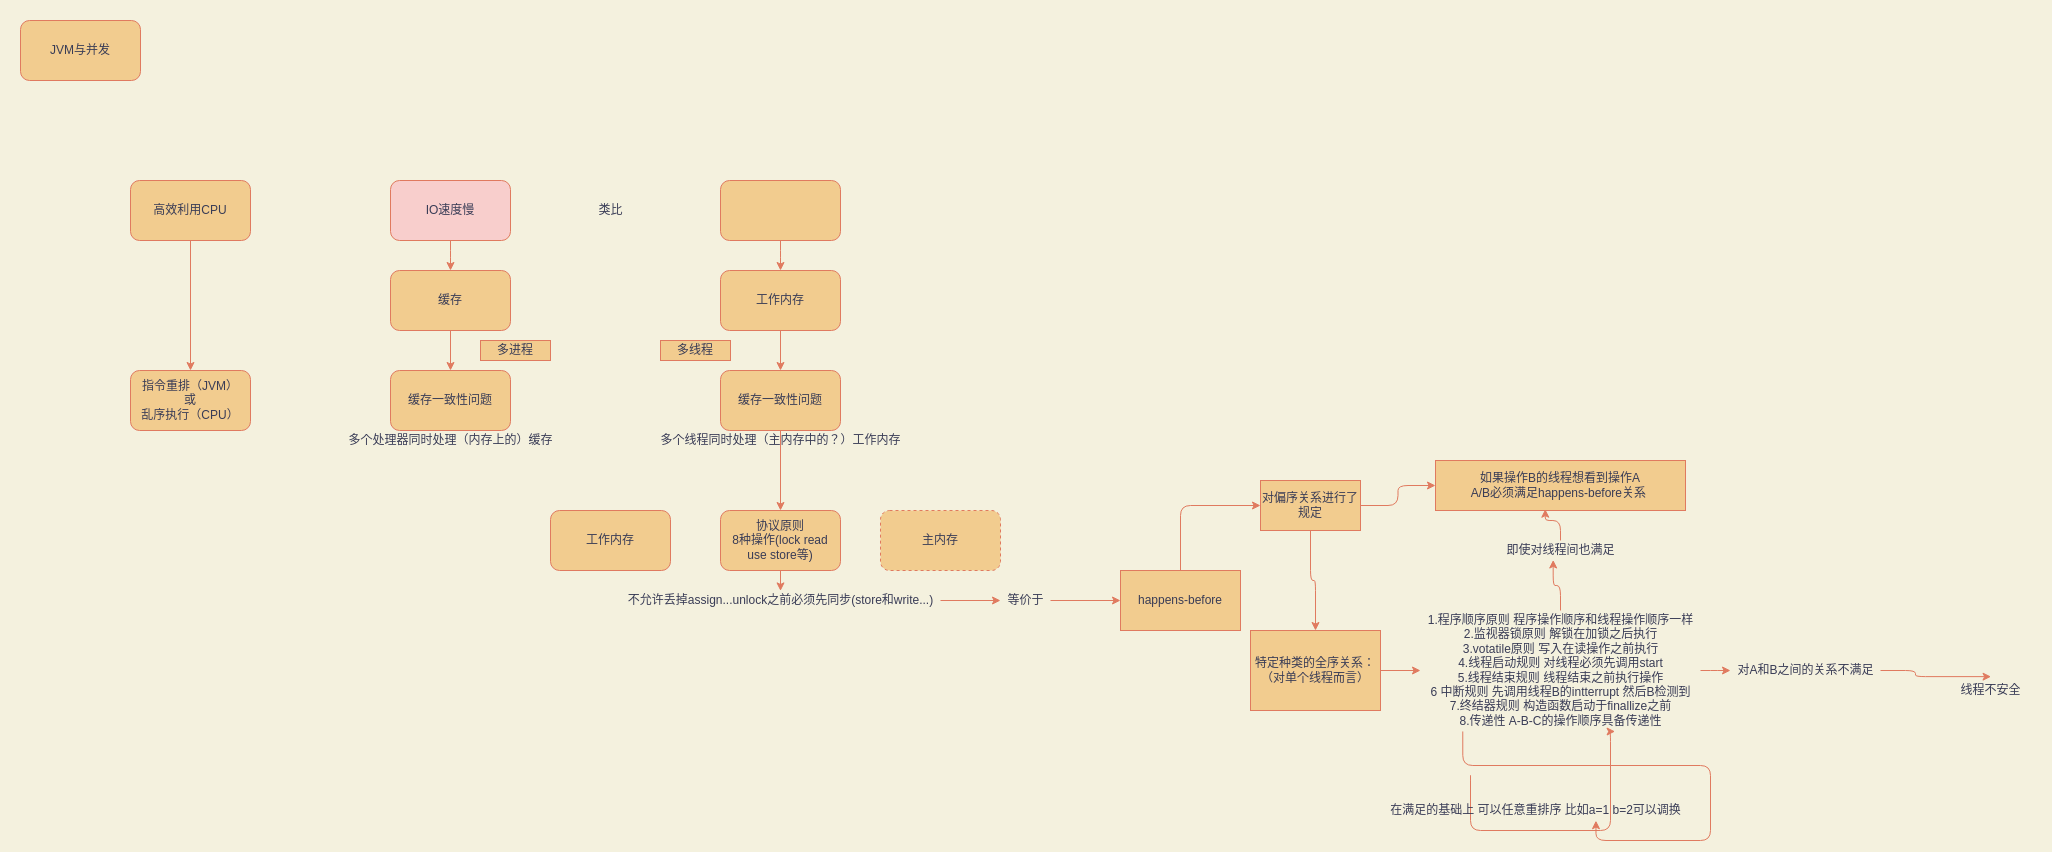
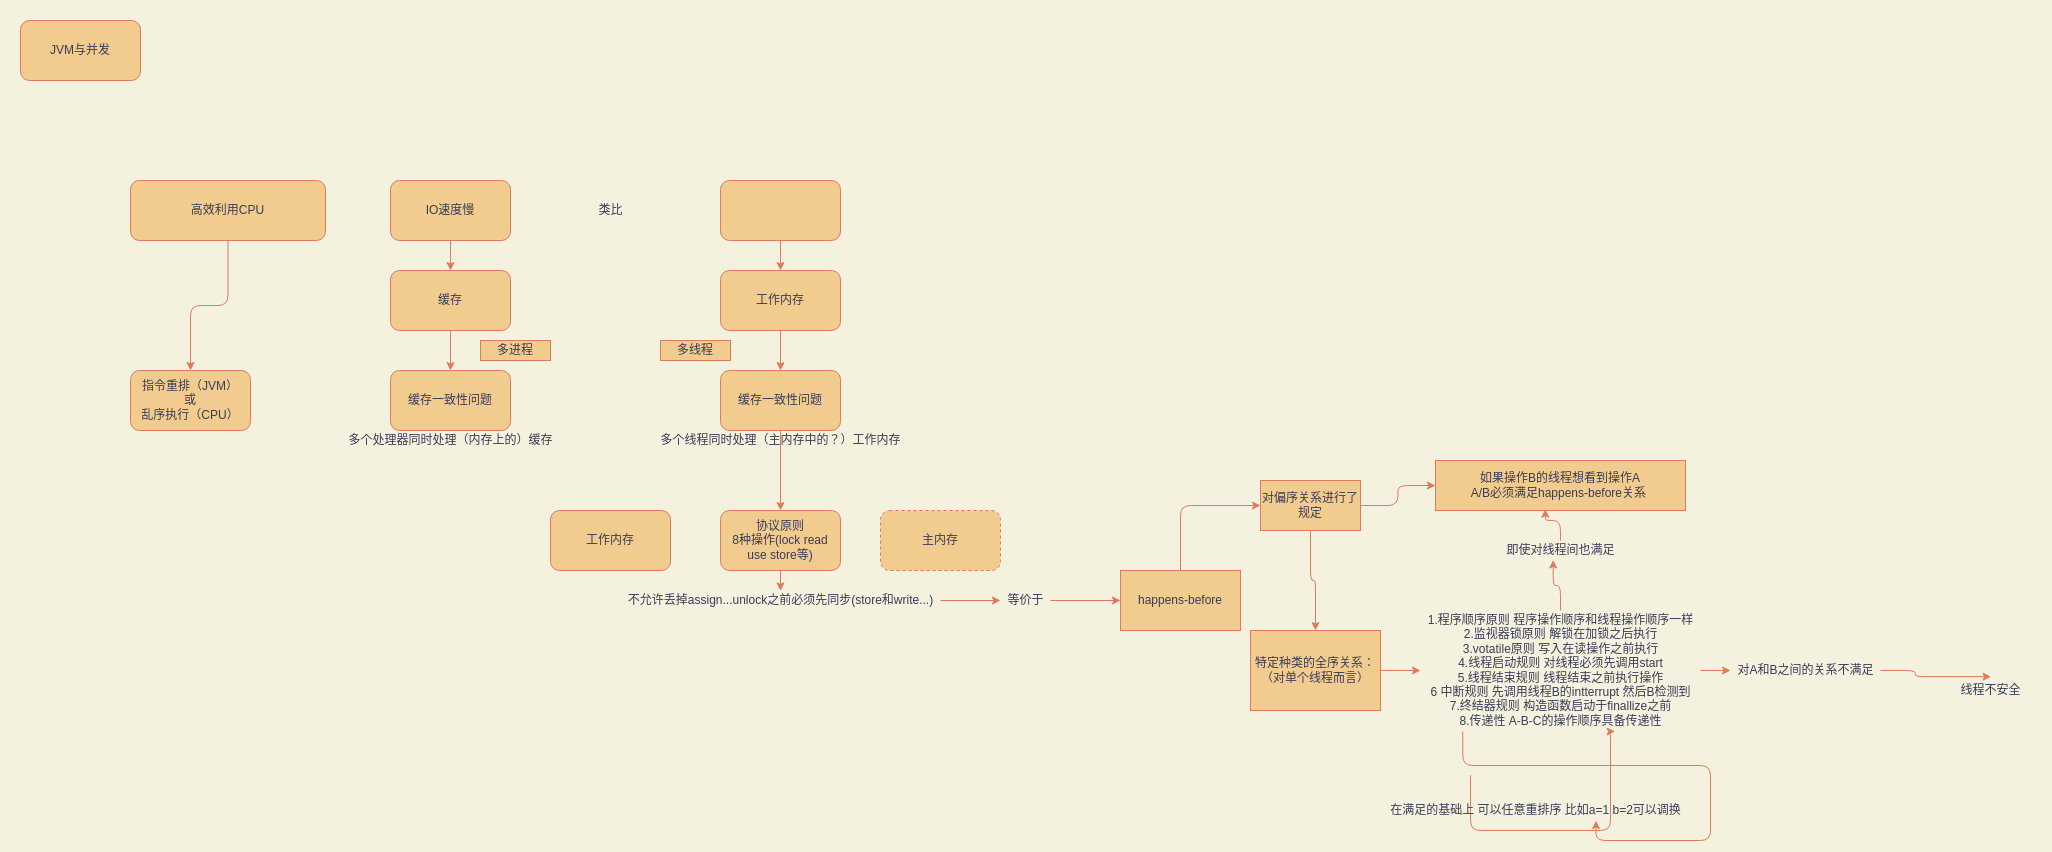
- <mxCell id="10" value="高效利用CPU" style="rounded=1;whiteSpace=wrap;html=1;sketch=0;strokeColor=#E07A5F;fillColor=#F2CC8F;fontColor=#393C56;" vertex="1" parent="1"><mxGeometry x="130" y="180" width="120" height="60" as="geometry" /></mxCell>
+ <mxCell id="10" value="高效利用CPU" style="rounded=1;whiteSpace=wrap;html=1;sketch=0;strokeColor=#E07A5F;fillColor=#F2CC8F;fontColor=#393C56;" vertex="1" parent="1"><mxGeometry x="130" y="180" width="195" height="60" as="geometry" /></mxCell>
- <mxCell id="4" value="IO速度慢" style="rounded=1;whiteSpace=wrap;html=1;sketch=0;strokeColor=#E07A5F;fillColor=#f8cecc;fontColor=#393C56;" vertex="1" parent="1"><mxGeometry x="390" y="180" width="120" height="60" as="geometry" /></mxCell>
+ <mxCell id="4" value="IO速度慢" style="rounded=1;whiteSpace=wrap;html=1;sketch=0;strokeColor=#E07A5F;fillColor=#F2CC8F;fontColor=#393C56;" vertex="1" parent="1"><mxGeometry x="390" y="180" width="120" height="60" as="geometry" /></mxCell>
